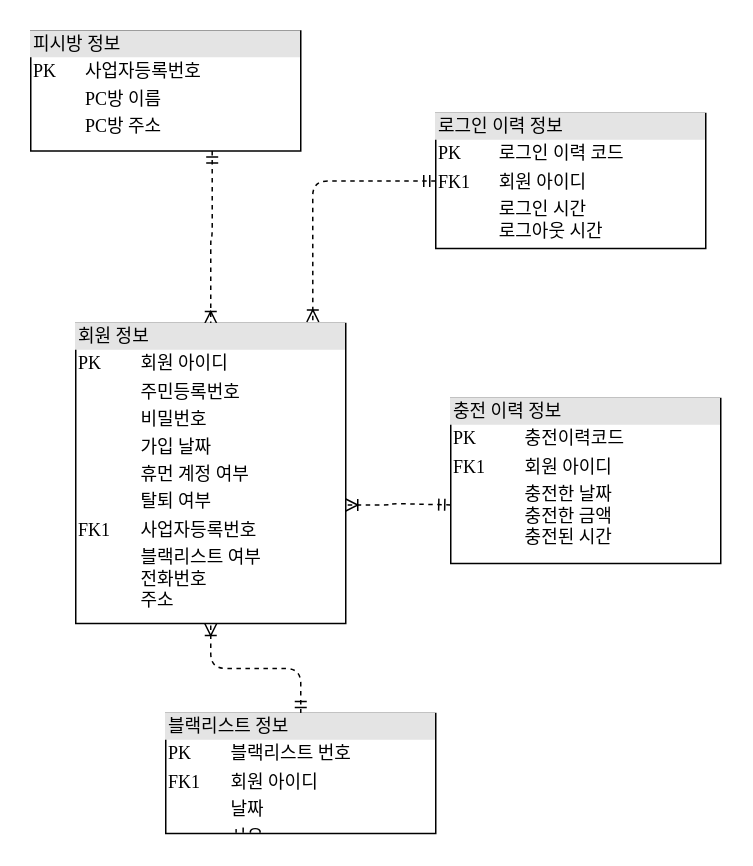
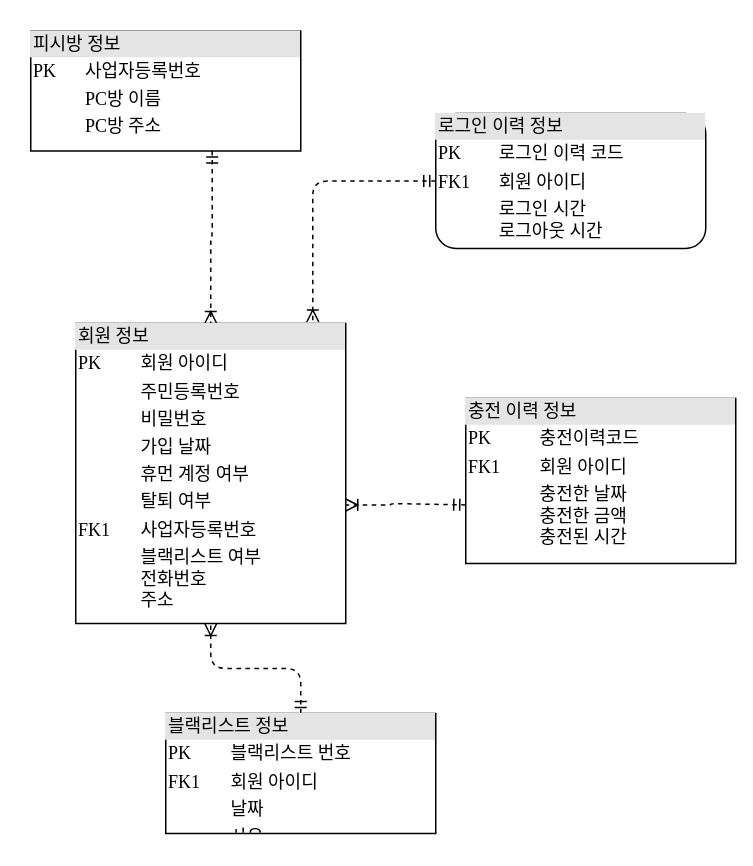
- <mxCell id="8" value="&lt;div style=&quot;box-sizing:border-box;width:100%;background:#e4e4e4;padding:2px;&quot;&gt;로그인 이력 정보&lt;/div&gt;&lt;table style=&quot;width:100%;font-size:1em;&quot; cellpadding=&quot;2&quot; cellspacing=&quot;0&quot;&gt;&lt;tbody&gt;&lt;tr&gt;&lt;td&gt;PK&lt;/td&gt;&lt;td&gt;로그인 이력 코드&lt;/td&gt;&lt;/tr&gt;&lt;tr&gt;&lt;td&gt;FK1&lt;/td&gt;&lt;td&gt;회원 아이디&lt;/td&gt;&lt;/tr&gt;&lt;tr&gt;&lt;td&gt;&lt;/td&gt;&lt;td&gt;로그인 시간&lt;br&gt;로그아웃 시간&lt;/td&gt;&lt;/tr&gt;&lt;/tbody&gt;&lt;/table&gt;" style="verticalAlign=top;align=left;overflow=fill;html=1;rounded=0;shadow=0;comic=0;labelBackgroundColor=none;strokeWidth=1;fontFamily=Verdana;fontSize=12" parent="1" vertex="1"><mxGeometry x="290" y="75" width="180" height="90" as="geometry" /></mxCell>
+ <mxCell id="8" value="&lt;div style=&quot;box-sizing:border-box;width:100%;background:#e4e4e4;padding:2px;&quot;&gt;로그인 이력 정보&lt;/div&gt;&lt;table style=&quot;width:100%;font-size:1em;&quot; cellpadding=&quot;2&quot; cellspacing=&quot;0&quot;&gt;&lt;tbody&gt;&lt;tr&gt;&lt;td&gt;PK&lt;/td&gt;&lt;td&gt;로그인 이력 코드&lt;/td&gt;&lt;/tr&gt;&lt;tr&gt;&lt;td&gt;FK1&lt;/td&gt;&lt;td&gt;회원 아이디&lt;/td&gt;&lt;/tr&gt;&lt;tr&gt;&lt;td&gt;&lt;/td&gt;&lt;td&gt;로그인 시간&lt;br&gt;로그아웃 시간&lt;/td&gt;&lt;/tr&gt;&lt;/tbody&gt;&lt;/table&gt;" style="verticalAlign=top;align=left;overflow=fill;html=1;shadow=0;comic=0;labelBackgroundColor=none;strokeWidth=1;fontFamily=Verdana;fontSize=12;rounded=1;" parent="1" vertex="1"><mxGeometry x="290" y="75" width="180" height="90" as="geometry" /></mxCell>
- <mxCell id="7" value="&lt;div style=&quot;box-sizing:border-box;width:100%;background:#e4e4e4;padding:2px;&quot;&gt;충전 이력 정보&lt;/div&gt;&lt;table style=&quot;width:100%;font-size:1em;&quot; cellpadding=&quot;2&quot; cellspacing=&quot;0&quot;&gt;&lt;tbody&gt;&lt;tr&gt;&lt;td&gt;PK&lt;/td&gt;&lt;td&gt;충전이력코드&lt;/td&gt;&lt;/tr&gt;&lt;tr&gt;&lt;td&gt;FK1&lt;/td&gt;&lt;td&gt;회원 아이디&lt;/td&gt;&lt;/tr&gt;&lt;tr&gt;&lt;td&gt;&lt;/td&gt;&lt;td&gt;충전한 날짜&lt;br&gt;충전한 금액&lt;br&gt;충전된 시간&lt;/td&gt;&lt;/tr&gt;&lt;/tbody&gt;&lt;/table&gt;" style="verticalAlign=top;align=left;overflow=fill;html=1;rounded=0;shadow=0;comic=0;labelBackgroundColor=none;strokeWidth=1;fontFamily=Verdana;fontSize=12" parent="1" vertex="1"><mxGeometry x="300" y="265" width="180" height="110" as="geometry" /></mxCell>
+ <mxCell id="7" value="&lt;div style=&quot;box-sizing:border-box;width:100%;background:#e4e4e4;padding:2px;&quot;&gt;충전 이력 정보&lt;/div&gt;&lt;table style=&quot;width:100%;font-size:1em;&quot; cellpadding=&quot;2&quot; cellspacing=&quot;0&quot;&gt;&lt;tbody&gt;&lt;tr&gt;&lt;td&gt;PK&lt;/td&gt;&lt;td&gt;충전이력코드&lt;/td&gt;&lt;/tr&gt;&lt;tr&gt;&lt;td&gt;FK1&lt;/td&gt;&lt;td&gt;회원 아이디&lt;/td&gt;&lt;/tr&gt;&lt;tr&gt;&lt;td&gt;&lt;/td&gt;&lt;td&gt;충전한 날짜&lt;br&gt;충전한 금액&lt;br&gt;충전된 시간&lt;/td&gt;&lt;/tr&gt;&lt;/tbody&gt;&lt;/table&gt;" style="verticalAlign=top;align=left;overflow=fill;html=1;rounded=0;shadow=0;comic=0;labelBackgroundColor=none;strokeWidth=1;fontFamily=Verdana;fontSize=12" parent="1" vertex="1"><mxGeometry x="310" y="265" width="180" height="110" as="geometry" /></mxCell>
